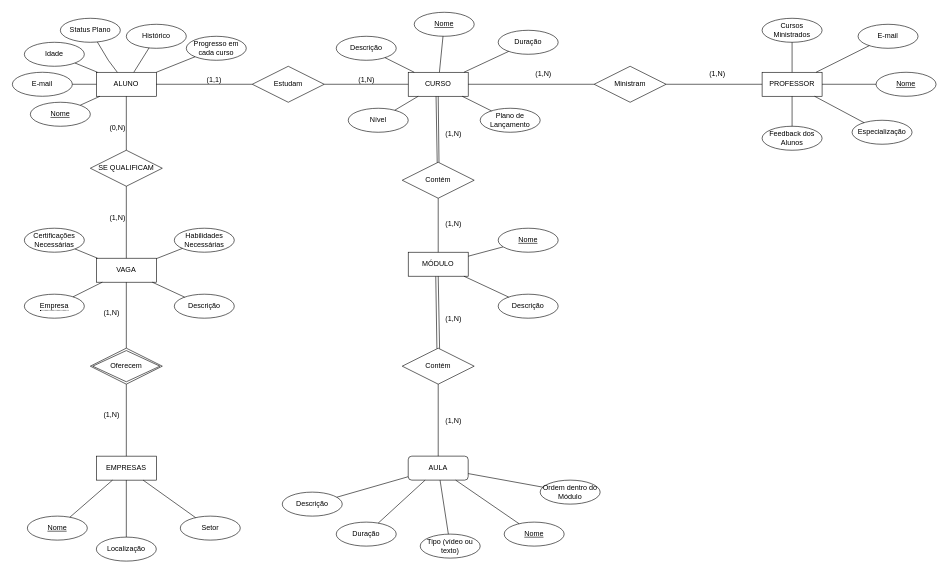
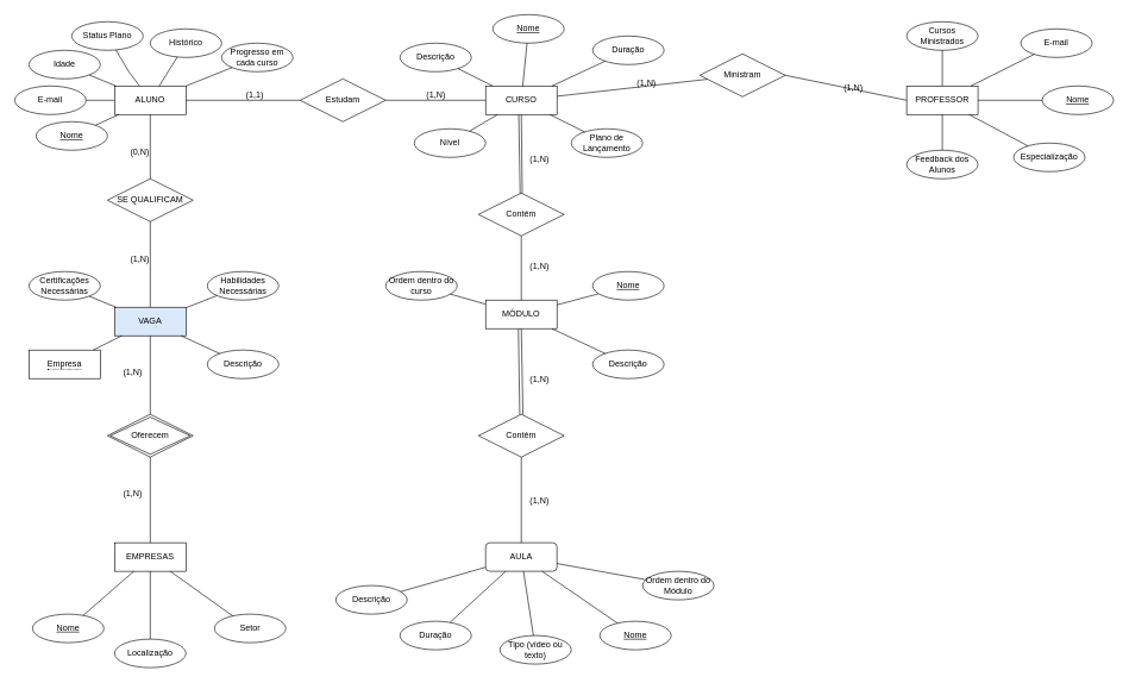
- <mxCell id="24" value="Ministram" style="shape=rhombus;perimeter=rhombusPerimeter;whiteSpace=wrap;html=1;align=center;" parent="1" vertex="1"><mxGeometry x="990" y="110" width="120" height="60" as="geometry" /></mxCell>
+ <mxCell id="24" value="Ministram" style="shape=rhombus;perimeter=rhombusPerimeter;whiteSpace=wrap;html=1;align=center;" parent="1" vertex="1"><mxGeometry x="980" y="75" width="120" height="60" as="geometry" /></mxCell>
+ <mxCell id="43" value="Ordem dentro do curso" style="ellipse;whiteSpace=wrap;html=1;align=center;" parent="1" vertex="1"><mxGeometry x="540" y="380" width="100" height="40" as="geometry" /></mxCell>
+ <mxCell id="46" value="" style="endArrow=none;html=1;rounded=0;" parent="1" source="38" target="43" edge="1"><mxGeometry relative="1" as="geometry"><mxPoint x="425" y="786" as="sourcePoint" /><mxPoint x="460" y="760" as="targetPoint" /></mxGeometry></mxCell>
- <mxCell id="68" value="VAGA" style="whiteSpace=wrap;html=1;align=center;" parent="1" vertex="1"><mxGeometry x="160" y="430" width="100" height="40" as="geometry" /></mxCell>
+ <mxCell id="68" value="VAGA" style="whiteSpace=wrap;html=1;align=center;fillColor=#dae8fc;" parent="1" vertex="1"><mxGeometry x="160" y="430" width="100" height="40" as="geometry" /></mxCell>
- <mxCell id="75" value="&lt;span style=&quot;border-bottom: 1px dotted&quot;&gt;Empresa&lt;/span&gt;" style="ellipse;whiteSpace=wrap;html=1;align=center;" parent="1" vertex="1"><mxGeometry x="40" y="490" width="100" height="40" as="geometry" /></mxCell>
+ <mxCell id="75" value="&lt;span style=&quot;border-bottom: 1px dotted&quot;&gt;Empresa&lt;/span&gt;" style="whiteSpace=wrap;html=1;align=center;rounded=0;" parent="1" vertex="1"><mxGeometry x="40" y="490" width="100" height="40" as="geometry" /></mxCell>
